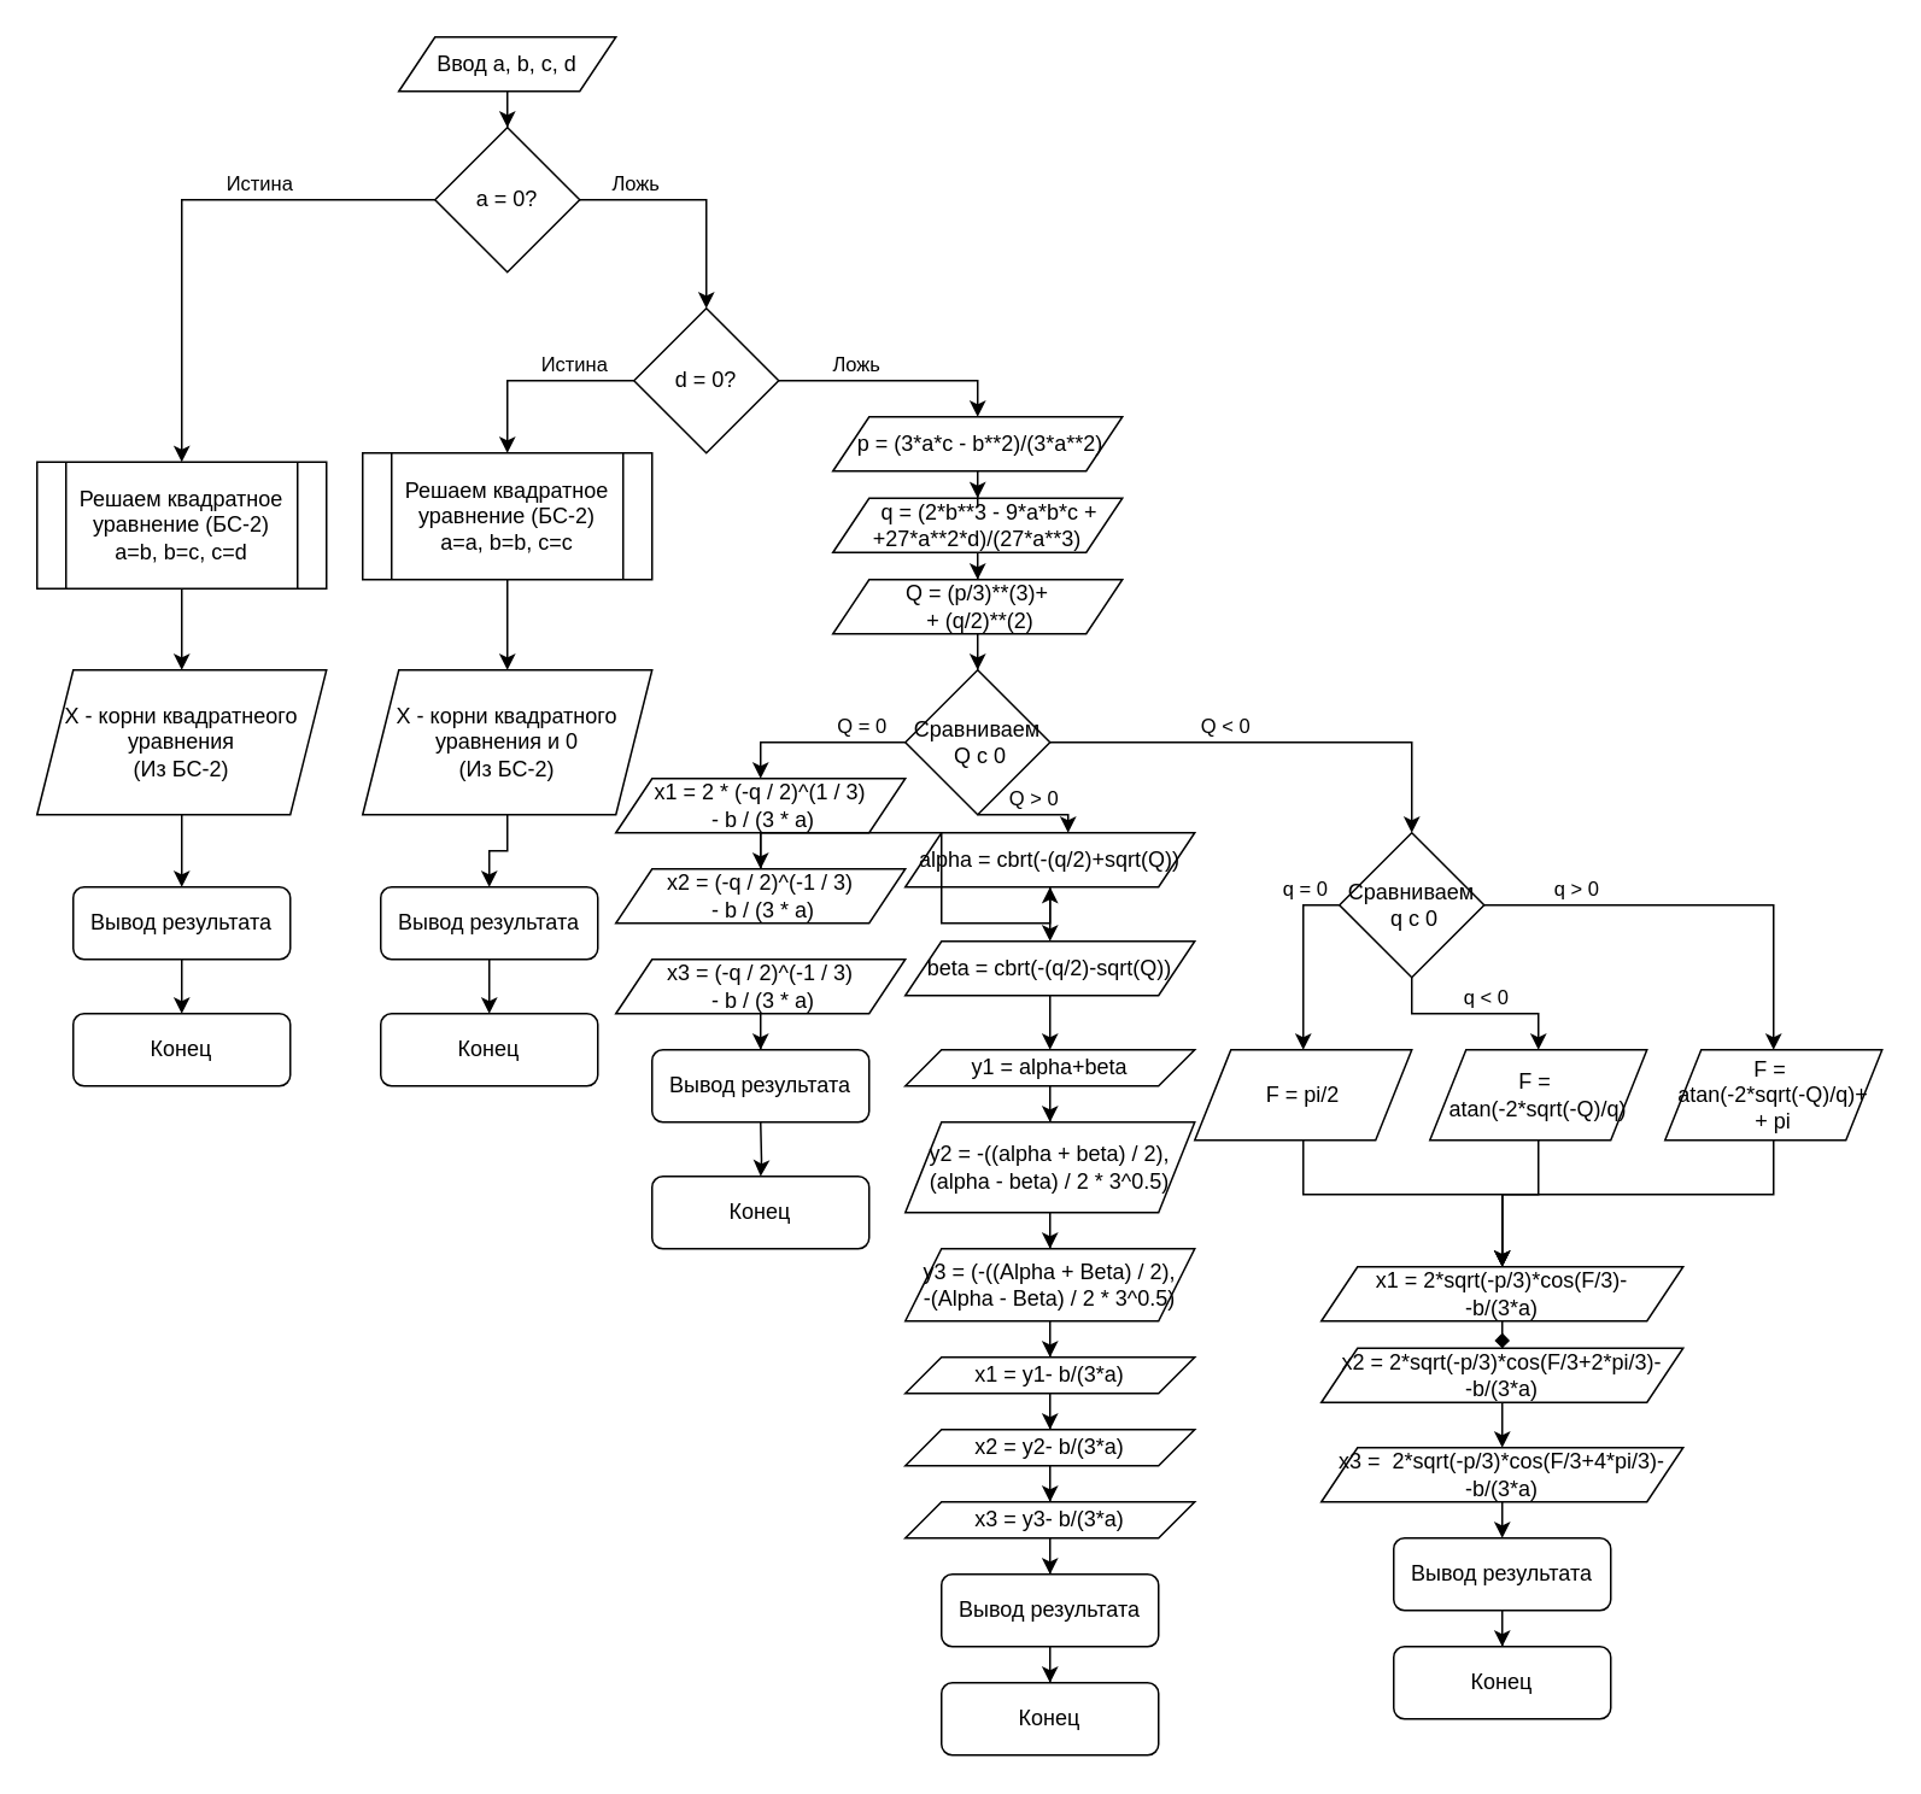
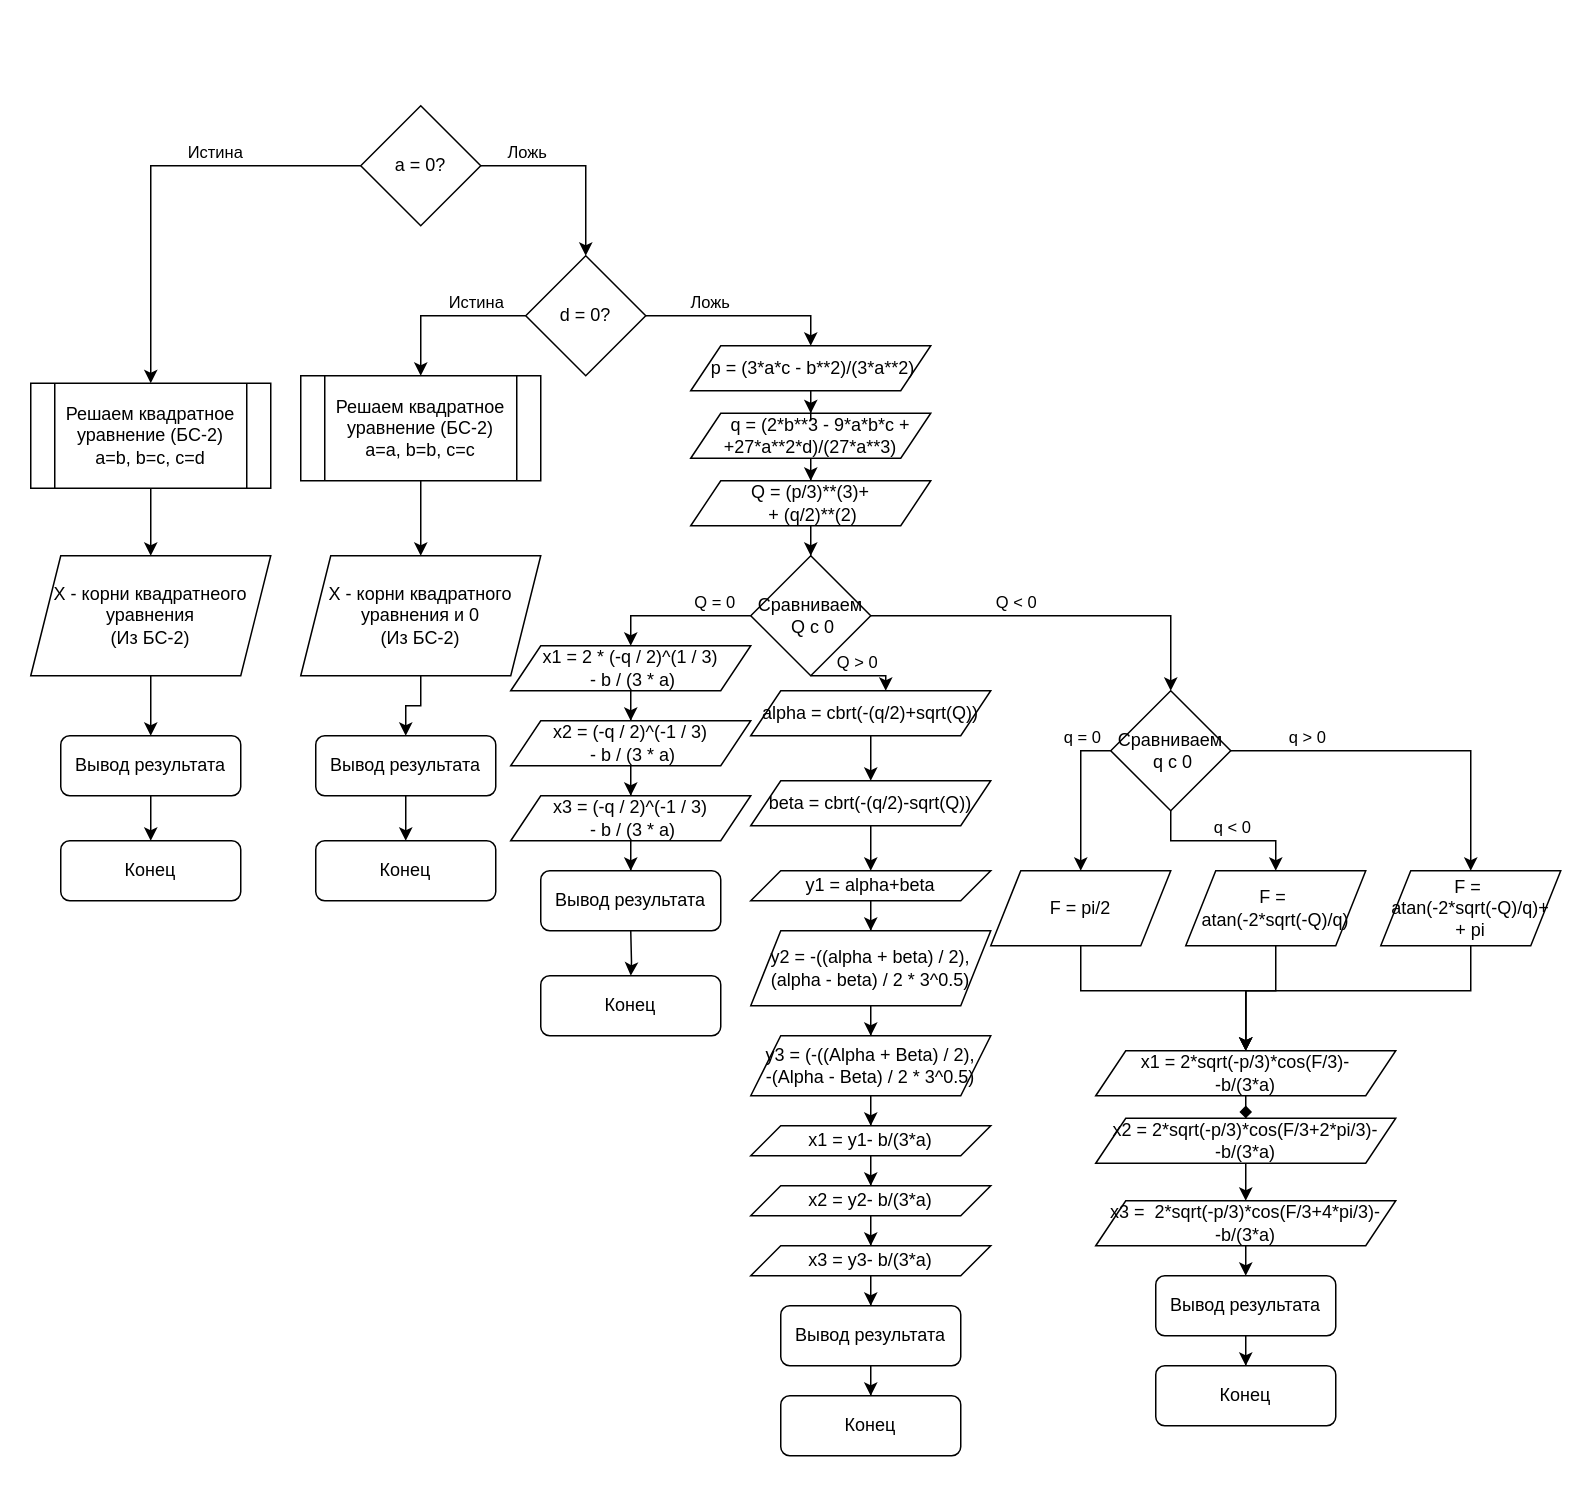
- <mxCell id="3" value="Ввод a, b, c, d" style="shape=parallelogram;perimeter=parallelogramPerimeter;whiteSpace=wrap;html=1;fixedSize=1;" parent="1" vertex="1"><mxGeometry x="220" y="20" width="120" height="30" as="geometry" /></mxCell>
- <mxCell id="2" value="" style="edgeStyle=orthogonalEdgeStyle;rounded=0;orthogonalLoop=1;jettySize=auto;html=1;" parent="1" source="3" target="8" edge="1"><mxGeometry relative="1" as="geometry" /></mxCell>
- <mxCell id="63" style="edgeStyle=orthogonalEdgeStyle;rounded=0;orthogonalLoop=1;jettySize=auto;html=1;" edge="1" parent="1" source="64" target="33"><mxGeometry relative="1" as="geometry" /></mxCell>
+ <mxCell id="63" style="edgeStyle=orthogonalEdgeStyle;rounded=0;orthogonalLoop=1;jettySize=auto;html=1;" edge="1" parent="1" source="64" target="67"><mxGeometry relative="1" as="geometry" /></mxCell>
